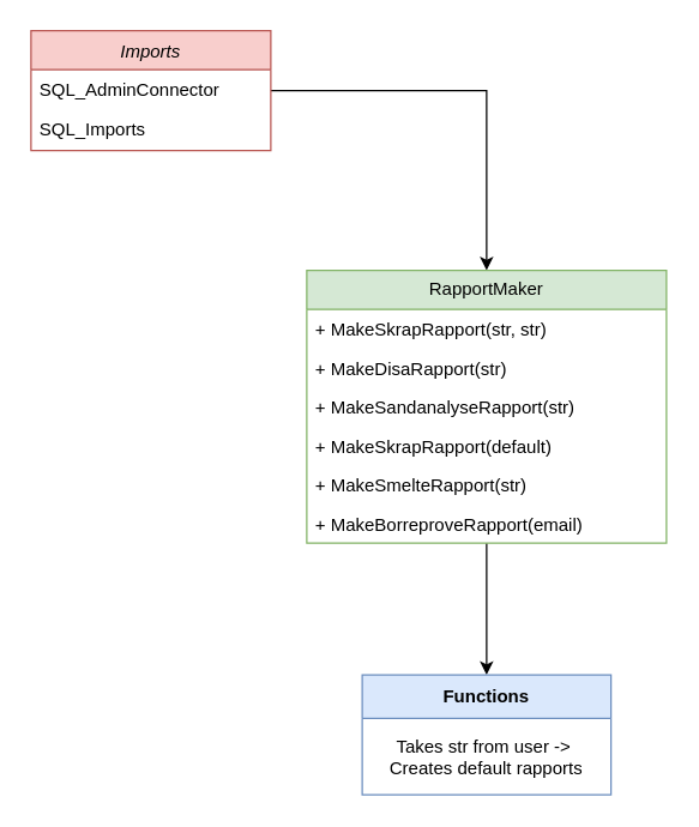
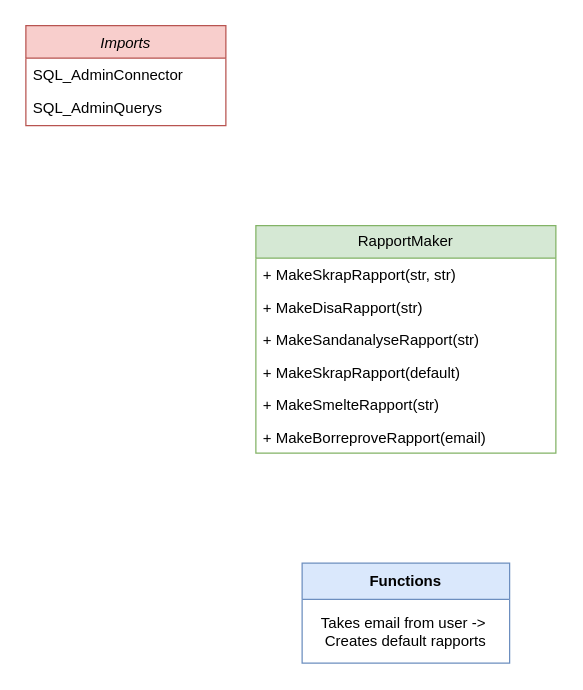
- <mxCell id="2" style="edgeStyle=orthogonalEdgeStyle;rounded=0;orthogonalLoop=1;jettySize=auto;html=1;entryX=0.5;entryY=0;entryDx=0;entryDy=0;" edge="1" parent="1" source="3" target="7"><mxGeometry relative="1" as="geometry" /></mxCell>
- <mxCell id="5" value="SQL_Imports" style="text;align=left;verticalAlign=top;spacingLeft=4;spacingRight=4;overflow=hidden;rotatable=0;points=[[0,0.5],[1,0.5]];portConstraint=eastwest;rounded=0;shadow=0;html=0;" parent="3" vertex="1"><mxGeometry y="52" width="160" height="26" as="geometry" /></mxCell>
+ <mxCell id="5" value="SQL_AdminQuerys" style="text;align=left;verticalAlign=top;spacingLeft=4;spacingRight=4;overflow=hidden;rotatable=0;points=[[0,0.5],[1,0.5]];portConstraint=eastwest;rounded=0;shadow=0;html=0;" parent="3" vertex="1"><mxGeometry y="52" width="160" height="26" as="geometry" /></mxCell>
- <mxCell id="6" style="edgeStyle=orthogonalEdgeStyle;rounded=0;orthogonalLoop=1;jettySize=auto;html=1;entryX=0.5;entryY=0;entryDx=0;entryDy=0;" edge="1" parent="1" source="7" target="14"><mxGeometry relative="1" as="geometry" /></mxCell>
- <mxCell id="15" value="Takes str from user -&amp;gt;&amp;nbsp;&lt;br&gt;Creates default rapports" style="text;html=1;strokeColor=none;fillColor=none;align=center;verticalAlign=middle;spacingLeft=4;spacingRight=4;overflow=hidden;rotatable=0;points=[[0,0.5],[1,0.5]];portConstraint=eastwest;whiteSpace=wrap;" vertex="1" parent="14"><mxGeometry y="29" width="166" height="51" as="geometry" /></mxCell>
+ <mxCell id="15" value="Takes email from user -&amp;gt;&amp;nbsp;&lt;br&gt;Creates default rapports" style="text;html=1;strokeColor=none;fillColor=none;align=center;verticalAlign=middle;spacingLeft=4;spacingRight=4;overflow=hidden;rotatable=0;points=[[0,0.5],[1,0.5]];portConstraint=eastwest;whiteSpace=wrap;" vertex="1" parent="14"><mxGeometry y="29" width="166" height="51" as="geometry" /></mxCell>
